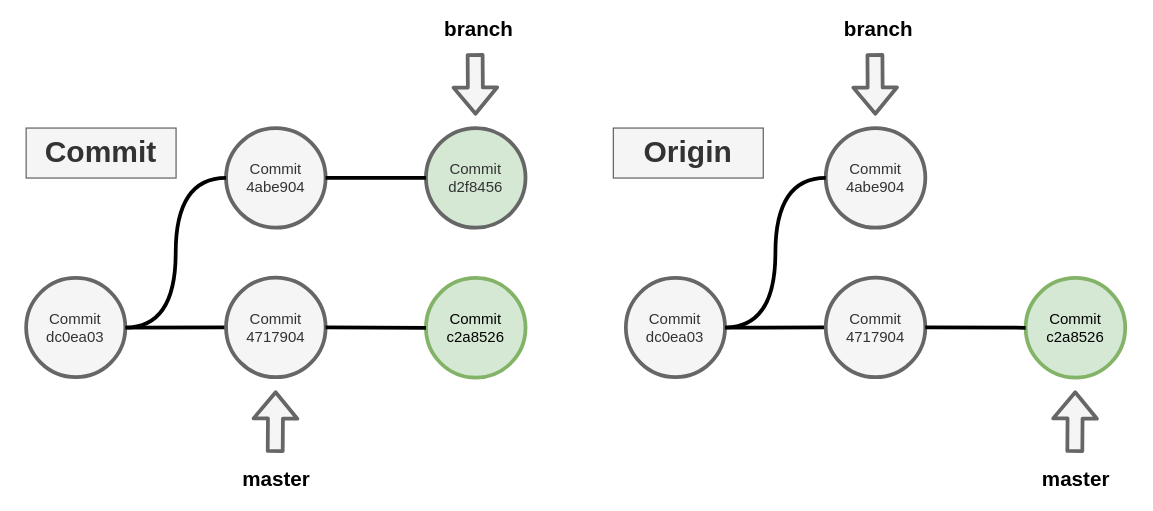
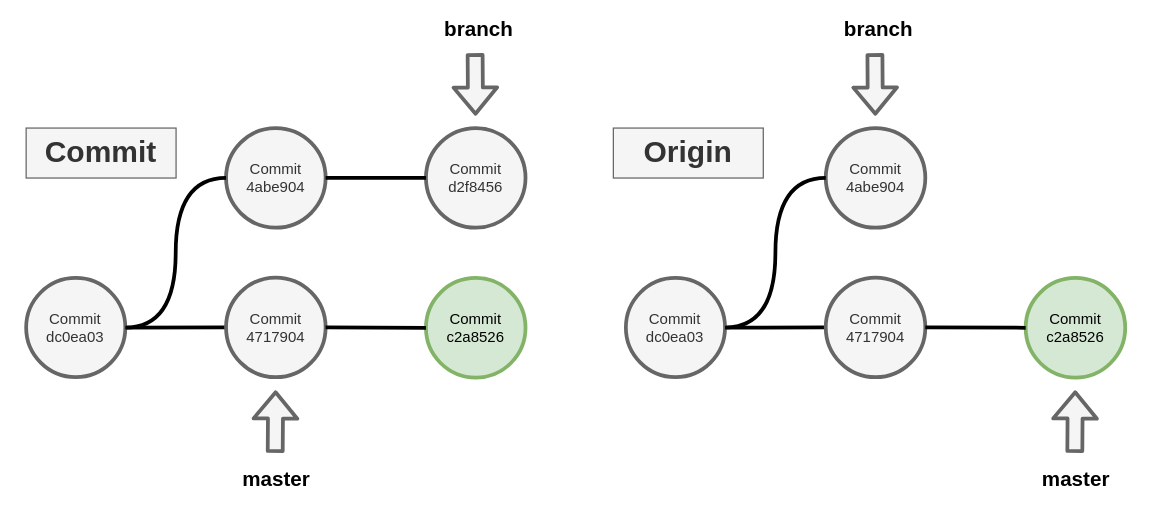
- <mxCell id="5" value="Commit&lt;br&gt;d2f8456" style="ellipse;whiteSpace=wrap;html=1;aspect=fixed;strokeWidth=3;fillColor=#d5e8d4;strokeColor=#666666;fontColor=#333333;" parent="1" vertex="1"><mxGeometry x="340" y="80" width="79.7" height="79.7" as="geometry" /></mxCell>
+ <mxCell id="5" value="Commit&lt;br&gt;d2f8456" style="ellipse;whiteSpace=wrap;html=1;aspect=fixed;strokeWidth=3;fillColor=#f5f5f5;strokeColor=#666666;fontColor=#333333;" parent="1" vertex="1"><mxGeometry x="340" y="80" width="79.7" height="79.7" as="geometry" /></mxCell>
